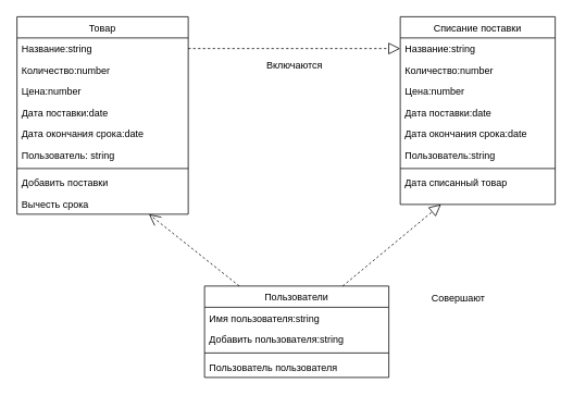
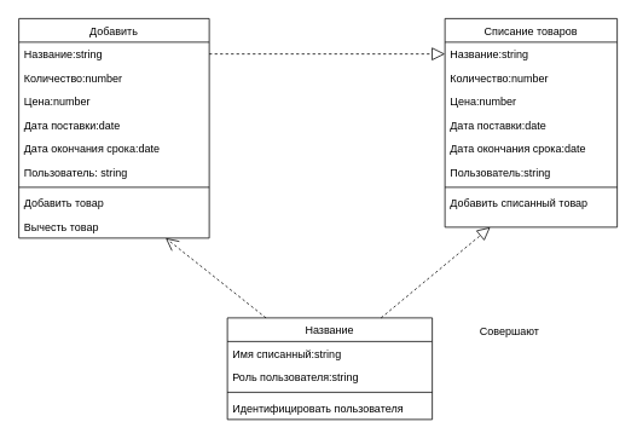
- <mxCell id="2" value="Товар" style="swimlane;fontStyle=0;align=center;verticalAlign=top;childLayout=stackLayout;horizontal=1;startSize=26;horizontalStack=0;resizeParent=1;resizeLast=0;collapsible=1;marginBottom=0;rounded=0;shadow=0;strokeWidth=1;" parent="1" vertex="1"><mxGeometry x="20" y="20" width="210" height="242" as="geometry"><mxRectangle x="430" y="40" width="160" height="26" as="alternateBounds" /></mxGeometry></mxCell>
+ <mxCell id="2" value="Добавить" style="swimlane;fontStyle=0;align=center;verticalAlign=top;childLayout=stackLayout;horizontal=1;startSize=26;horizontalStack=0;resizeParent=1;resizeLast=0;collapsible=1;marginBottom=0;rounded=0;shadow=0;strokeWidth=1;" parent="1" vertex="1"><mxGeometry x="20" y="20" width="210" height="242" as="geometry"><mxRectangle x="430" y="40" width="160" height="26" as="alternateBounds" /></mxGeometry></mxCell>
- <mxCell id="12" value="Списание поставки" style="swimlane;fontStyle=0;align=center;verticalAlign=top;childLayout=stackLayout;horizontal=1;startSize=26;horizontalStack=0;resizeParent=1;resizeLast=0;collapsible=1;marginBottom=0;rounded=0;shadow=0;strokeWidth=1;" vertex="1" parent="1"><mxGeometry x="490" y="20" width="190" height="230" as="geometry"><mxRectangle x="430" y="40" width="160" height="26" as="alternateBounds" /></mxGeometry></mxCell>
+ <mxCell id="12" value="Списание товаров" style="swimlane;fontStyle=0;align=center;verticalAlign=top;childLayout=stackLayout;horizontal=1;startSize=26;horizontalStack=0;resizeParent=1;resizeLast=0;collapsible=1;marginBottom=0;rounded=0;shadow=0;strokeWidth=1;" vertex="1" parent="1"><mxGeometry x="490" y="20" width="190" height="230" as="geometry"><mxRectangle x="430" y="40" width="160" height="26" as="alternateBounds" /></mxGeometry></mxCell>
- <mxCell id="30" value="Включаются" style="text;html=1;align=center;verticalAlign=middle;resizable=0;points=[];autosize=1;strokeColor=none;" vertex="1" parent="1"><mxGeometry x="320" y="70" width="80" height="20" as="geometry" /></mxCell>
- <mxCell id="10" value="Добавить поставки" style="text;align=left;verticalAlign=top;spacingLeft=4;spacingRight=4;overflow=hidden;rotatable=0;points=[[0,0.5],[1,0.5]];portConstraint=eastwest;" parent="2" vertex="1"><mxGeometry y="190" width="210" height="26" as="geometry" /></mxCell>
+ <mxCell id="10" value="Добавить товар" style="text;align=left;verticalAlign=top;spacingLeft=4;spacingRight=4;overflow=hidden;rotatable=0;points=[[0,0.5],[1,0.5]];portConstraint=eastwest;" parent="2" vertex="1"><mxGeometry y="190" width="210" height="26" as="geometry" /></mxCell>
- <mxCell id="20" value="Дата списанный товар" style="text;align=left;verticalAlign=top;spacingLeft=4;spacingRight=4;overflow=hidden;rotatable=0;points=[[0,0.5],[1,0.5]];portConstraint=eastwest;" vertex="1" parent="12"><mxGeometry y="190" width="190" height="26" as="geometry" /></mxCell>
+ <mxCell id="20" value="Добавить списанный товар" style="text;align=left;verticalAlign=top;spacingLeft=4;spacingRight=4;overflow=hidden;rotatable=0;points=[[0,0.5],[1,0.5]];portConstraint=eastwest;" vertex="1" parent="12"><mxGeometry y="190" width="190" height="26" as="geometry" /></mxCell>
- <mxCell id="11" value="Вычесть срока" style="text;align=left;verticalAlign=top;spacingLeft=4;spacingRight=4;overflow=hidden;rotatable=0;points=[[0,0.5],[1,0.5]];portConstraint=eastwest;" parent="2" vertex="1"><mxGeometry y="216" width="210" height="26" as="geometry" /></mxCell>
+ <mxCell id="11" value="Вычесть товар" style="text;align=left;verticalAlign=top;spacingLeft=4;spacingRight=4;overflow=hidden;rotatable=0;points=[[0,0.5],[1,0.5]];portConstraint=eastwest;" parent="2" vertex="1"><mxGeometry y="216" width="210" height="26" as="geometry" /></mxCell>
- <mxCell id="21" value="Пользователи" style="swimlane;fontStyle=0;align=center;verticalAlign=top;childLayout=stackLayout;horizontal=1;startSize=26;horizontalStack=0;resizeParent=1;resizeLast=0;collapsible=1;marginBottom=0;rounded=0;shadow=0;strokeWidth=1;" vertex="1" parent="1"><mxGeometry x="250" y="350" width="226" height="112" as="geometry"><mxRectangle x="430" y="40" width="160" height="26" as="alternateBounds" /></mxGeometry></mxCell>
+ <mxCell id="21" value="Название" style="swimlane;fontStyle=0;align=center;verticalAlign=top;childLayout=stackLayout;horizontal=1;startSize=26;horizontalStack=0;resizeParent=1;resizeLast=0;collapsible=1;marginBottom=0;rounded=0;shadow=0;strokeWidth=1;" vertex="1" parent="1"><mxGeometry x="250" y="350" width="226" height="112" as="geometry"><mxRectangle x="430" y="40" width="160" height="26" as="alternateBounds" /></mxGeometry></mxCell>
- <mxCell id="22" value="Имя пользователя:string" style="text;align=left;verticalAlign=top;spacingLeft=4;spacingRight=4;overflow=hidden;rotatable=0;points=[[0,0.5],[1,0.5]];portConstraint=eastwest;" vertex="1" parent="21"><mxGeometry y="26" width="226" height="26" as="geometry" /></mxCell>
+ <mxCell id="22" value="Имя списанный:string" style="text;align=left;verticalAlign=top;spacingLeft=4;spacingRight=4;overflow=hidden;rotatable=0;points=[[0,0.5],[1,0.5]];portConstraint=eastwest;" vertex="1" parent="21"><mxGeometry y="26" width="226" height="26" as="geometry" /></mxCell>
- <mxCell id="23" value="Добавить пользователя:string" style="text;align=left;verticalAlign=top;spacingLeft=4;spacingRight=4;overflow=hidden;rotatable=0;points=[[0,0.5],[1,0.5]];portConstraint=eastwest;rounded=0;shadow=0;html=0;" vertex="1" parent="21"><mxGeometry y="52" width="226" height="26" as="geometry" /></mxCell>
+ <mxCell id="23" value="Роль пользователя:string" style="text;align=left;verticalAlign=top;spacingLeft=4;spacingRight=4;overflow=hidden;rotatable=0;points=[[0,0.5],[1,0.5]];portConstraint=eastwest;rounded=0;shadow=0;html=0;" vertex="1" parent="21"><mxGeometry y="52" width="226" height="26" as="geometry" /></mxCell>
- <mxCell id="25" value="Пользователь пользователя" style="text;align=left;verticalAlign=top;spacingLeft=4;spacingRight=4;overflow=hidden;rotatable=0;points=[[0,0.5],[1,0.5]];portConstraint=eastwest;" vertex="1" parent="21"><mxGeometry y="86" width="226" height="26" as="geometry" /></mxCell>
+ <mxCell id="25" value="Идентифицировать пользователя" style="text;align=left;verticalAlign=top;spacingLeft=4;spacingRight=4;overflow=hidden;rotatable=0;points=[[0,0.5],[1,0.5]];portConstraint=eastwest;" vertex="1" parent="21"><mxGeometry y="86" width="226" height="26" as="geometry" /></mxCell>
